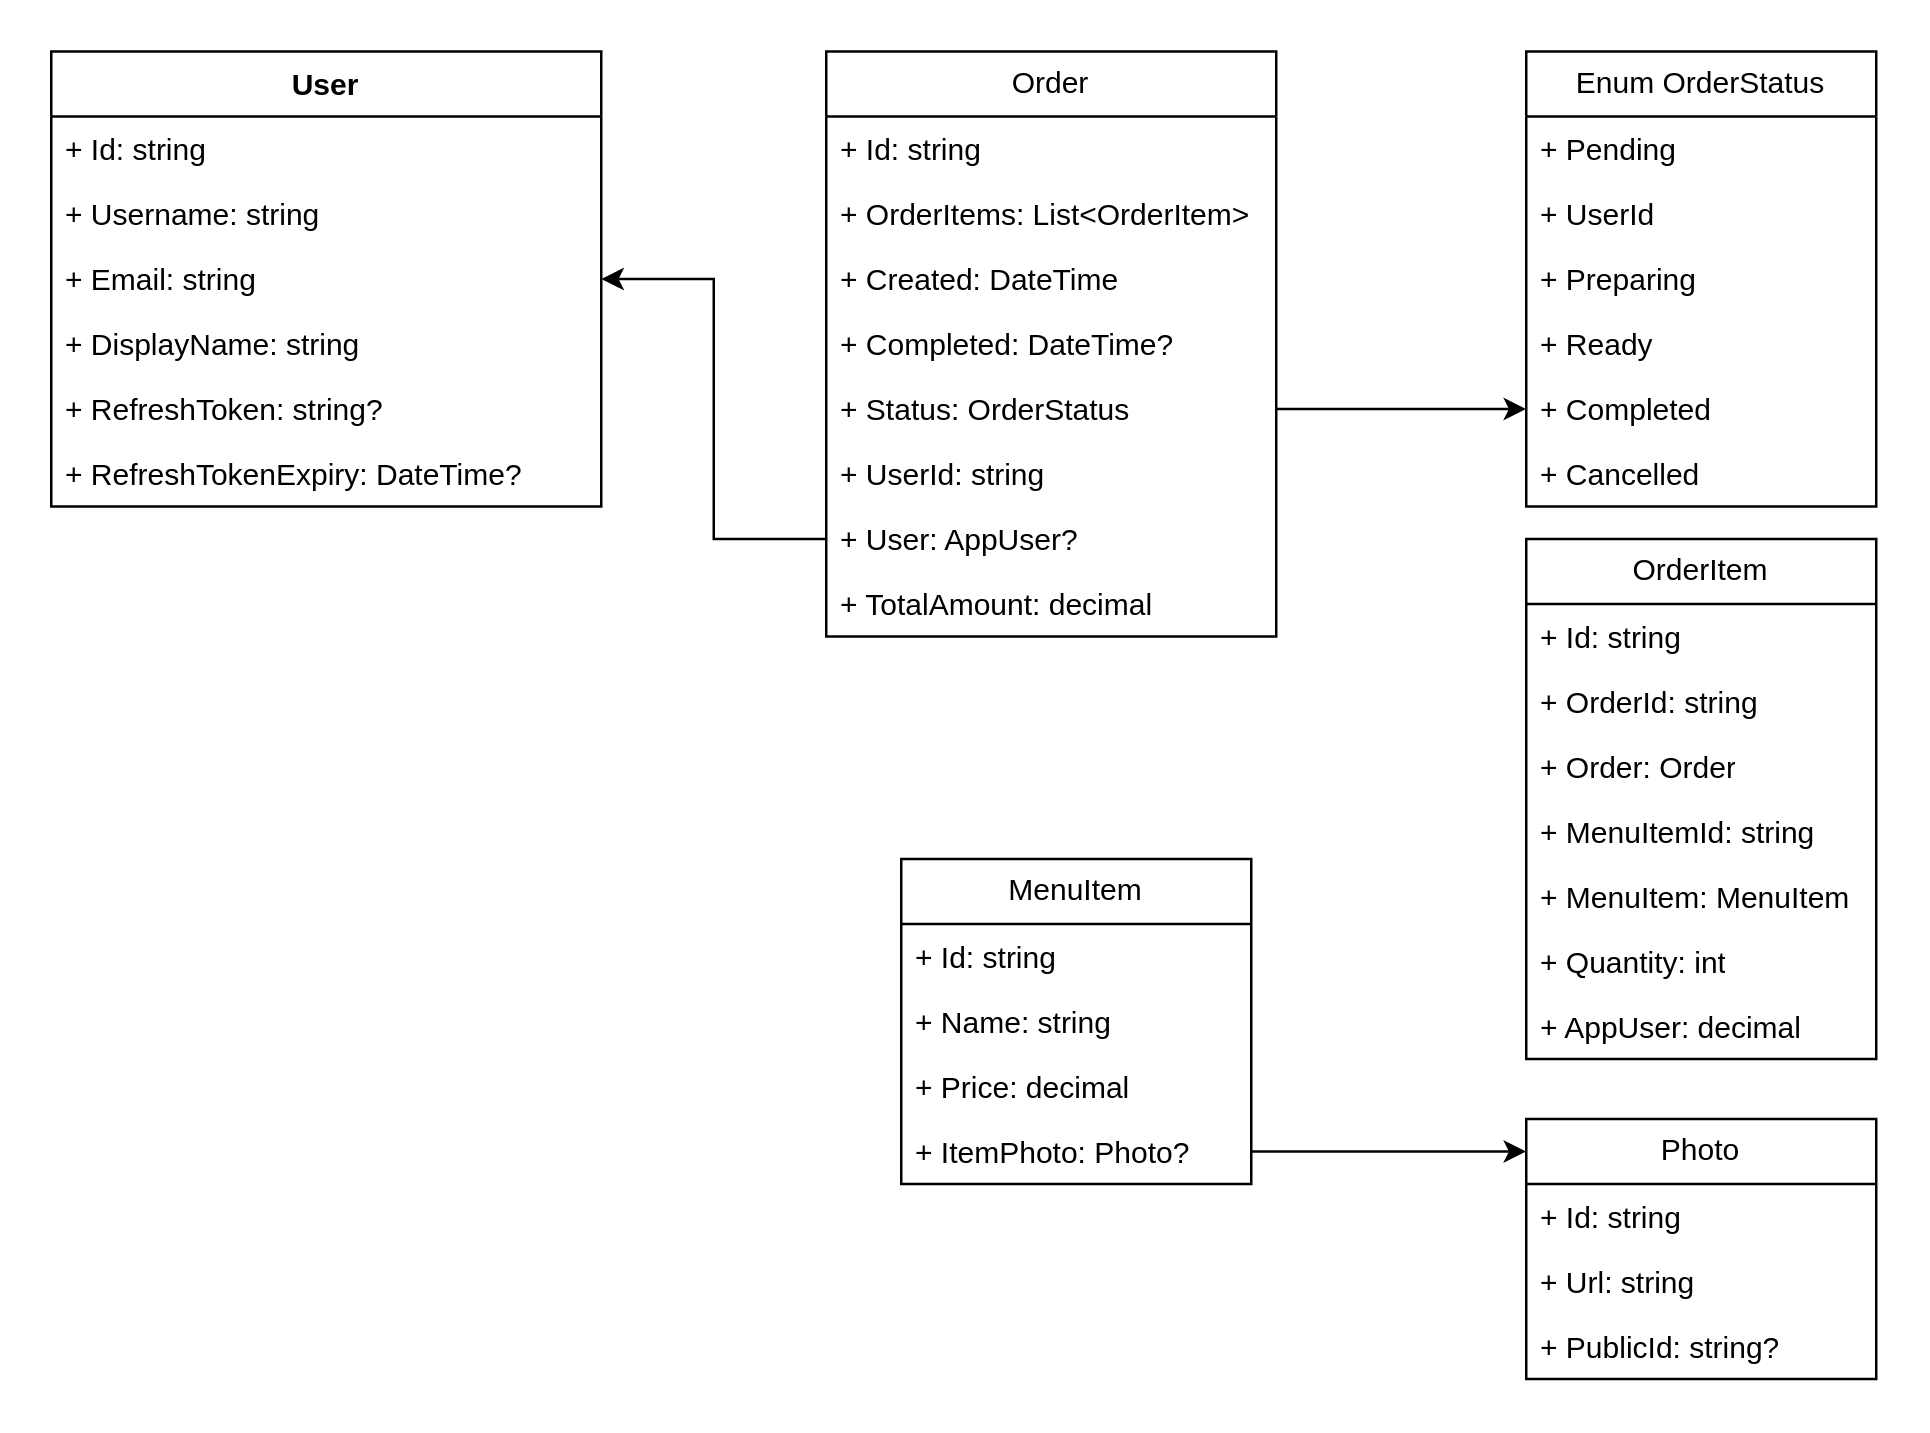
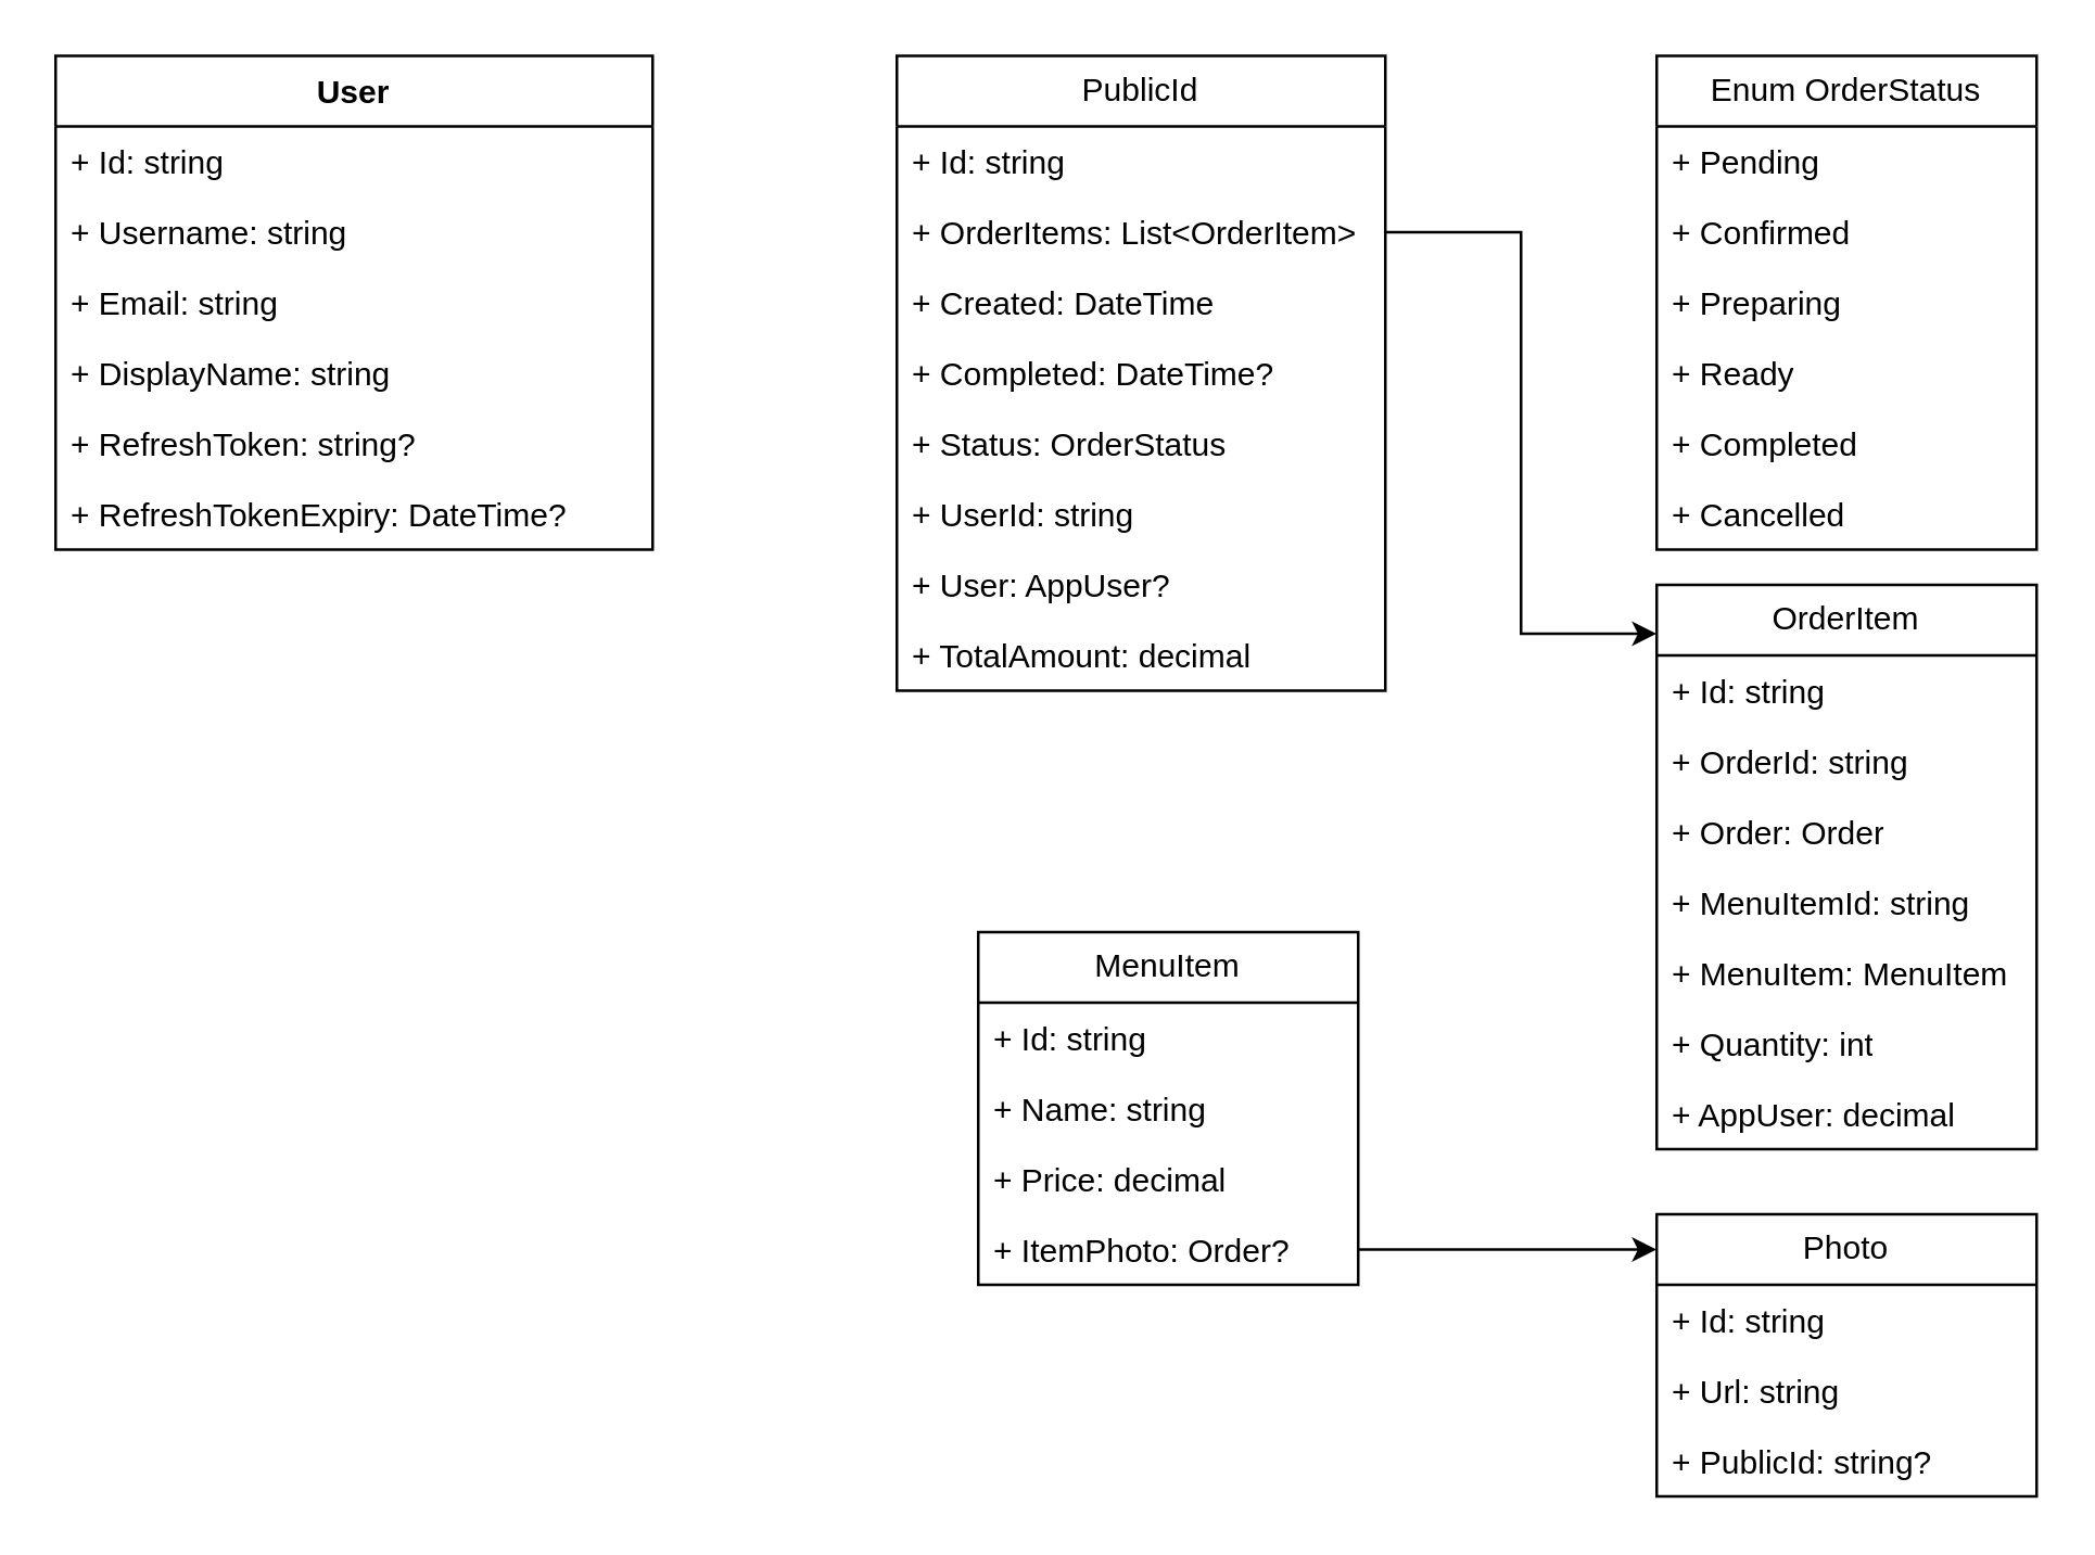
- <mxCell id="19" value="Order" style="swimlane;fontStyle=0;childLayout=stackLayout;horizontal=1;startSize=26;fillColor=none;horizontalStack=0;resizeParent=1;resizeParentMax=0;resizeLast=0;collapsible=1;marginBottom=0;whiteSpace=wrap;html=1;" vertex="1" parent="1"><mxGeometry x="330" y="20" width="180" height="234" as="geometry" /></mxCell>
+ <mxCell id="19" value="PublicId" style="swimlane;fontStyle=0;childLayout=stackLayout;horizontal=1;startSize=26;fillColor=none;horizontalStack=0;resizeParent=1;resizeParentMax=0;resizeLast=0;collapsible=1;marginBottom=0;whiteSpace=wrap;html=1;" vertex="1" parent="1"><mxGeometry x="330" y="20" width="180" height="234" as="geometry" /></mxCell>
- <mxCell id="38" value="+ UserId" style="text;strokeColor=none;fillColor=none;align=left;verticalAlign=top;spacingLeft=4;spacingRight=4;overflow=hidden;rotatable=0;points=[[0,0.5],[1,0.5]];portConstraint=eastwest;whiteSpace=wrap;html=1;" vertex="1" parent="36"><mxGeometry y="52" width="140" height="26" as="geometry" /></mxCell>
+ <mxCell id="38" value="+ Confirmed" style="text;strokeColor=none;fillColor=none;align=left;verticalAlign=top;spacingLeft=4;spacingRight=4;overflow=hidden;rotatable=0;points=[[0,0.5],[1,0.5]];portConstraint=eastwest;whiteSpace=wrap;html=1;" vertex="1" parent="36"><mxGeometry y="52" width="140" height="26" as="geometry" /></mxCell>
+ <mxCell id="45" style="edgeStyle=orthogonalEdgeStyle;rounded=0;orthogonalLoop=1;jettySize=auto;html=1;" edge="1" parent="1" source="21" target="28"><mxGeometry relative="1" as="geometry"><Array as="points"><mxPoint x="560" y="85" /><mxPoint x="560" y="233" /></Array></mxGeometry></mxCell>
- <mxCell id="43" style="edgeStyle=orthogonalEdgeStyle;rounded=0;orthogonalLoop=1;jettySize=auto;html=1;" edge="1" parent="1" source="24" target="36"><mxGeometry relative="1" as="geometry"><Array as="points"><mxPoint x="620" y="163" /><mxPoint x="620" y="111" /></Array></mxGeometry></mxCell>
- <mxCell id="44" style="edgeStyle=orthogonalEdgeStyle;rounded=0;orthogonalLoop=1;jettySize=auto;html=1;" edge="1" parent="1" source="26" target="2"><mxGeometry relative="1" as="geometry" /></mxCell>
- <mxCell id="13" value="+ ItemPhoto: Photo?" style="text;strokeColor=none;fillColor=none;align=left;verticalAlign=top;spacingLeft=4;spacingRight=4;overflow=hidden;rotatable=0;points=[[0,0.5],[1,0.5]];portConstraint=eastwest;whiteSpace=wrap;html=1;" vertex="1" parent="9"><mxGeometry y="104" width="140" height="26" as="geometry" /></mxCell>
+ <mxCell id="13" value="+ ItemPhoto: Order?" style="text;strokeColor=none;fillColor=none;align=left;verticalAlign=top;spacingLeft=4;spacingRight=4;overflow=hidden;rotatable=0;points=[[0,0.5],[1,0.5]];portConstraint=eastwest;whiteSpace=wrap;html=1;" vertex="1" parent="9"><mxGeometry y="104" width="140" height="26" as="geometry" /></mxCell>
